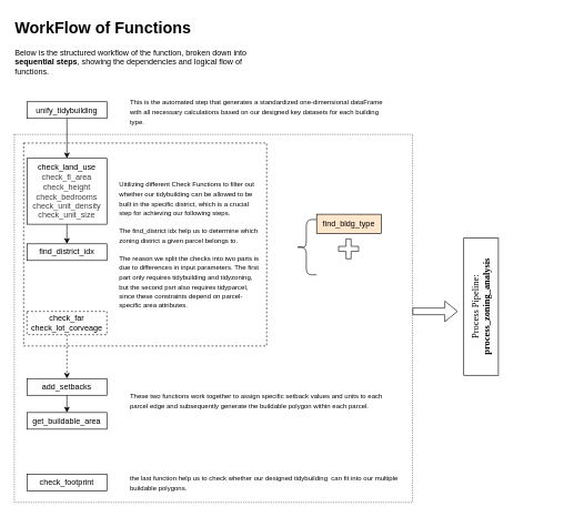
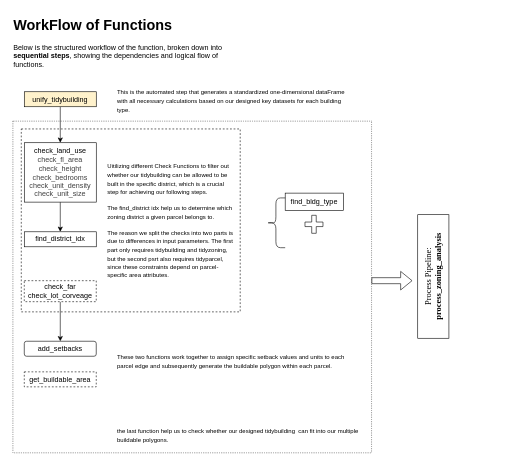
- <mxCell id="4" value="unify_tidybuilding" style="rounded=0;whiteSpace=wrap;html=1;" vertex="1" parent="1"><mxGeometry x="40" y="152" width="120" height="25" as="geometry" /></mxCell>
+ <mxCell id="4" value="unify_tidybuilding" style="rounded=0;whiteSpace=wrap;html=1;fillColor=#fff2cc;" vertex="1" parent="1"><mxGeometry x="40" y="152" width="120" height="25" as="geometry" /></mxCell>
- <mxCell id="16" value="find_bldg_type" style="rounded=0;whiteSpace=wrap;html=1;fillColor=#ffe6cc;" vertex="1" parent="15"><mxGeometry width="97" height="29" as="geometry" /></mxCell>
+ <mxCell id="16" value="find_bldg_type" style="rounded=0;whiteSpace=wrap;html=1;" vertex="1" parent="15"><mxGeometry width="97" height="29" as="geometry" /></mxCell>
- <mxCell id="7" value="find_district_idx" style="rounded=0;whiteSpace=wrap;html=1;" vertex="1" parent="1"><mxGeometry x="40" y="365.5" width="120" height="25" as="geometry" /></mxCell>
+ <mxCell id="7" value="find_district_idx" style="rounded=0;whiteSpace=wrap;html=1;" vertex="1" parent="1"><mxGeometry x="40" y="385.5" width="120" height="25" as="geometry" /></mxCell>
- <mxCell id="8" style="edgeStyle=none;html=1;entryX=0.5;entryY=0;entryDx=0;entryDy=0;dashed=1;" edge="1" parent="1" source="9" target="11"><mxGeometry relative="1" as="geometry" /></mxCell>
+ <mxCell id="8" style="edgeStyle=none;html=1;entryX=0.5;entryY=0;entryDx=0;entryDy=0;" edge="1" parent="1" source="9" target="11"><mxGeometry relative="1" as="geometry" /></mxCell>
- <mxCell id="11" value="add_setbacks" style="rounded=0;whiteSpace=wrap;html=1;" vertex="1" parent="1"><mxGeometry x="40" y="568" width="120" height="25" as="geometry" /></mxCell>
+ <mxCell id="11" value="add_setbacks" style="whiteSpace=wrap;html=1;rounded=1;" vertex="1" parent="1"><mxGeometry x="40" y="568" width="120" height="25" as="geometry" /></mxCell>
- <mxCell id="10" style="edgeStyle=none;html=1;entryX=0.5;entryY=0;entryDx=0;entryDy=0;" edge="1" parent="1" source="11" target="12"><mxGeometry relative="1" as="geometry" /></mxCell>
- <mxCell id="12" value="get_buildable_area" style="rounded=0;whiteSpace=wrap;html=1;" vertex="1" parent="1"><mxGeometry x="40" y="619" width="120" height="25" as="geometry" /></mxCell>
+ <mxCell id="12" value="get_buildable_area" style="rounded=0;whiteSpace=wrap;html=1;dashed=1;" vertex="1" parent="1"><mxGeometry x="40" y="619" width="120" height="25" as="geometry" /></mxCell>
- <mxCell id="13" value="check_footprint" style="rounded=0;whiteSpace=wrap;html=1;" vertex="1" parent="1"><mxGeometry x="40" y="711.5" width="120" height="25" as="geometry" /></mxCell>
